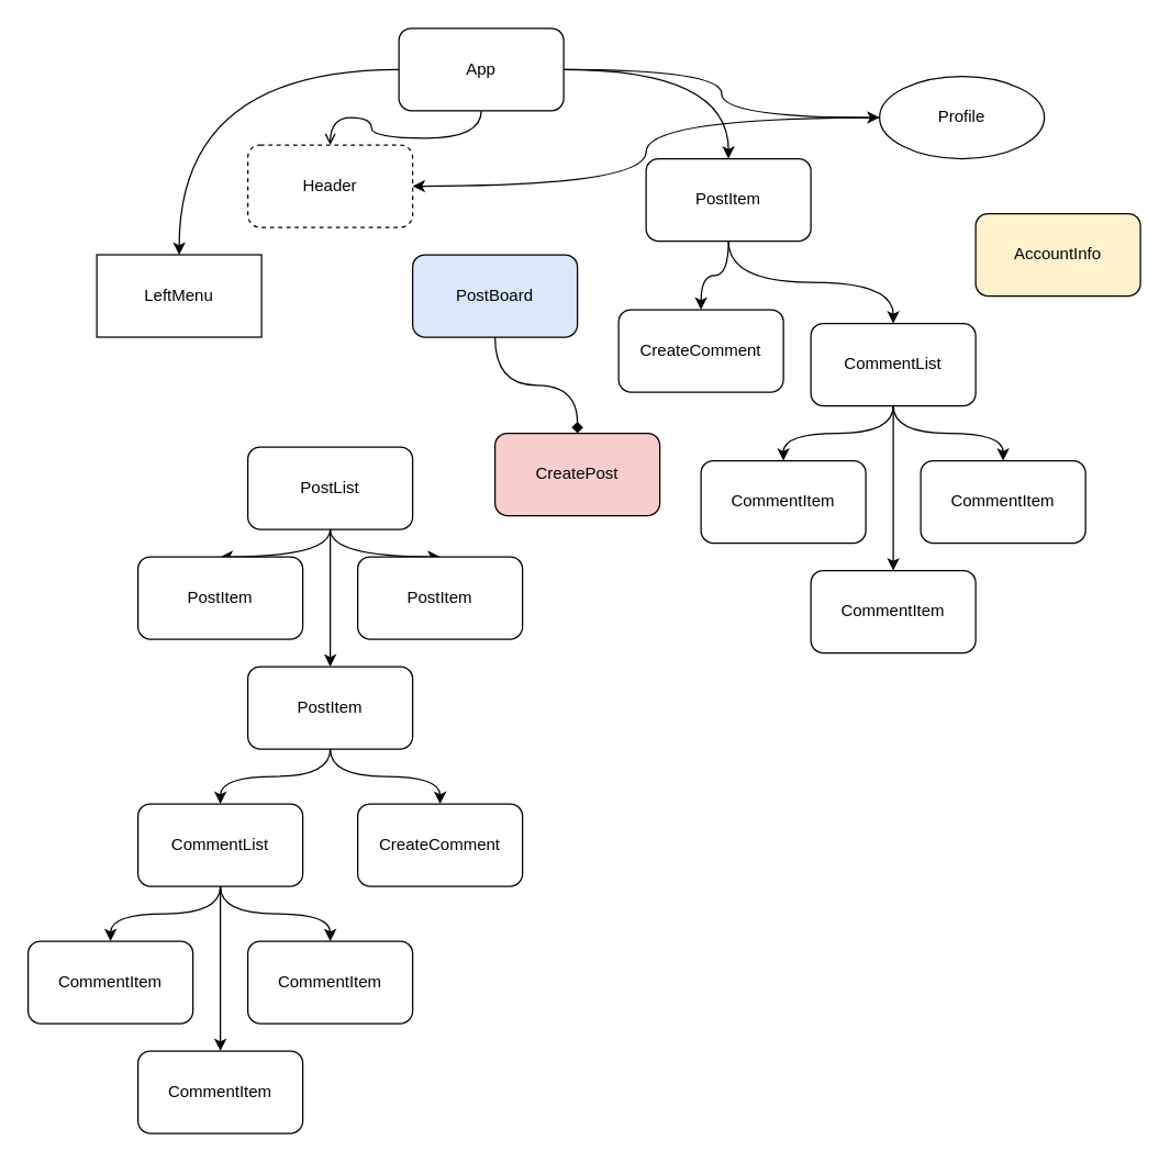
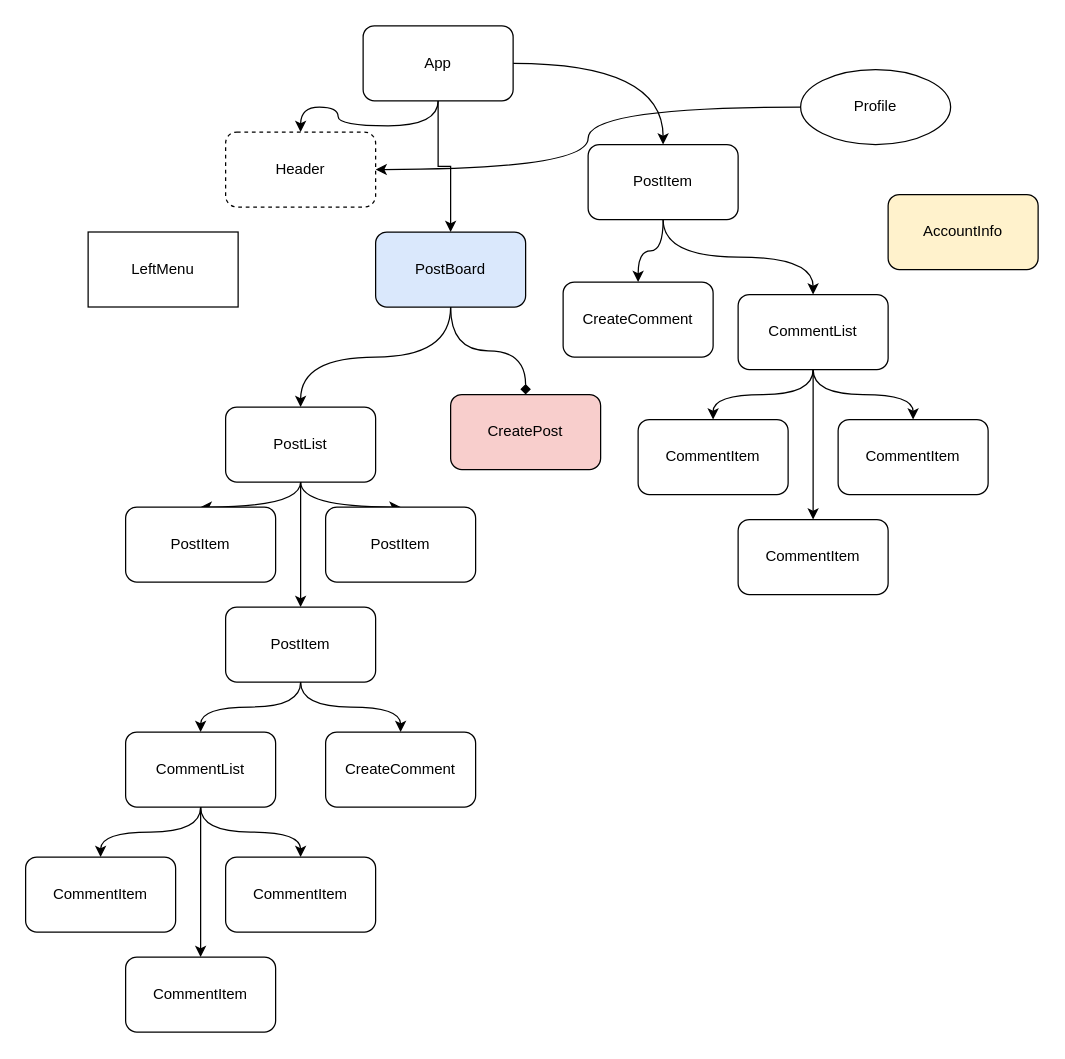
- <mxCell id="5" style="edgeStyle=orthogonalEdgeStyle;rounded=0;orthogonalLoop=1;jettySize=auto;html=1;curved=1;" parent="1" source="7" target="9" edge="1"><mxGeometry relative="1" as="geometry" /></mxCell>
- <mxCell id="3" style="edgeStyle=orthogonalEdgeStyle;rounded=0;orthogonalLoop=1;jettySize=auto;html=1;curved=1;" parent="1" source="7" target="20" edge="1"><mxGeometry relative="1" as="geometry" /></mxCell>
- <mxCell id="2" style="edgeStyle=orthogonalEdgeStyle;rounded=0;orthogonalLoop=1;jettySize=auto;html=1;curved=1;endArrow=open;" parent="1" source="7" target="19" edge="1"><mxGeometry relative="1" as="geometry" /></mxCell>
+ <mxCell id="2" style="edgeStyle=orthogonalEdgeStyle;rounded=0;orthogonalLoop=1;jettySize=auto;html=1;curved=1;" parent="1" source="7" target="19" edge="1"><mxGeometry relative="1" as="geometry" /></mxCell>
+ <mxCell id="4" style="edgeStyle=orthogonalEdgeStyle;rounded=0;orthogonalLoop=1;jettySize=auto;html=1;" parent="1" source="7" target="12" edge="1"><mxGeometry relative="1" as="geometry" /></mxCell>
+ <mxCell id="10" style="edgeStyle=orthogonalEdgeStyle;rounded=0;orthogonalLoop=1;jettySize=auto;html=1;curved=1;" parent="1" source="12" target="16" edge="1"><mxGeometry relative="1" as="geometry" /></mxCell>
